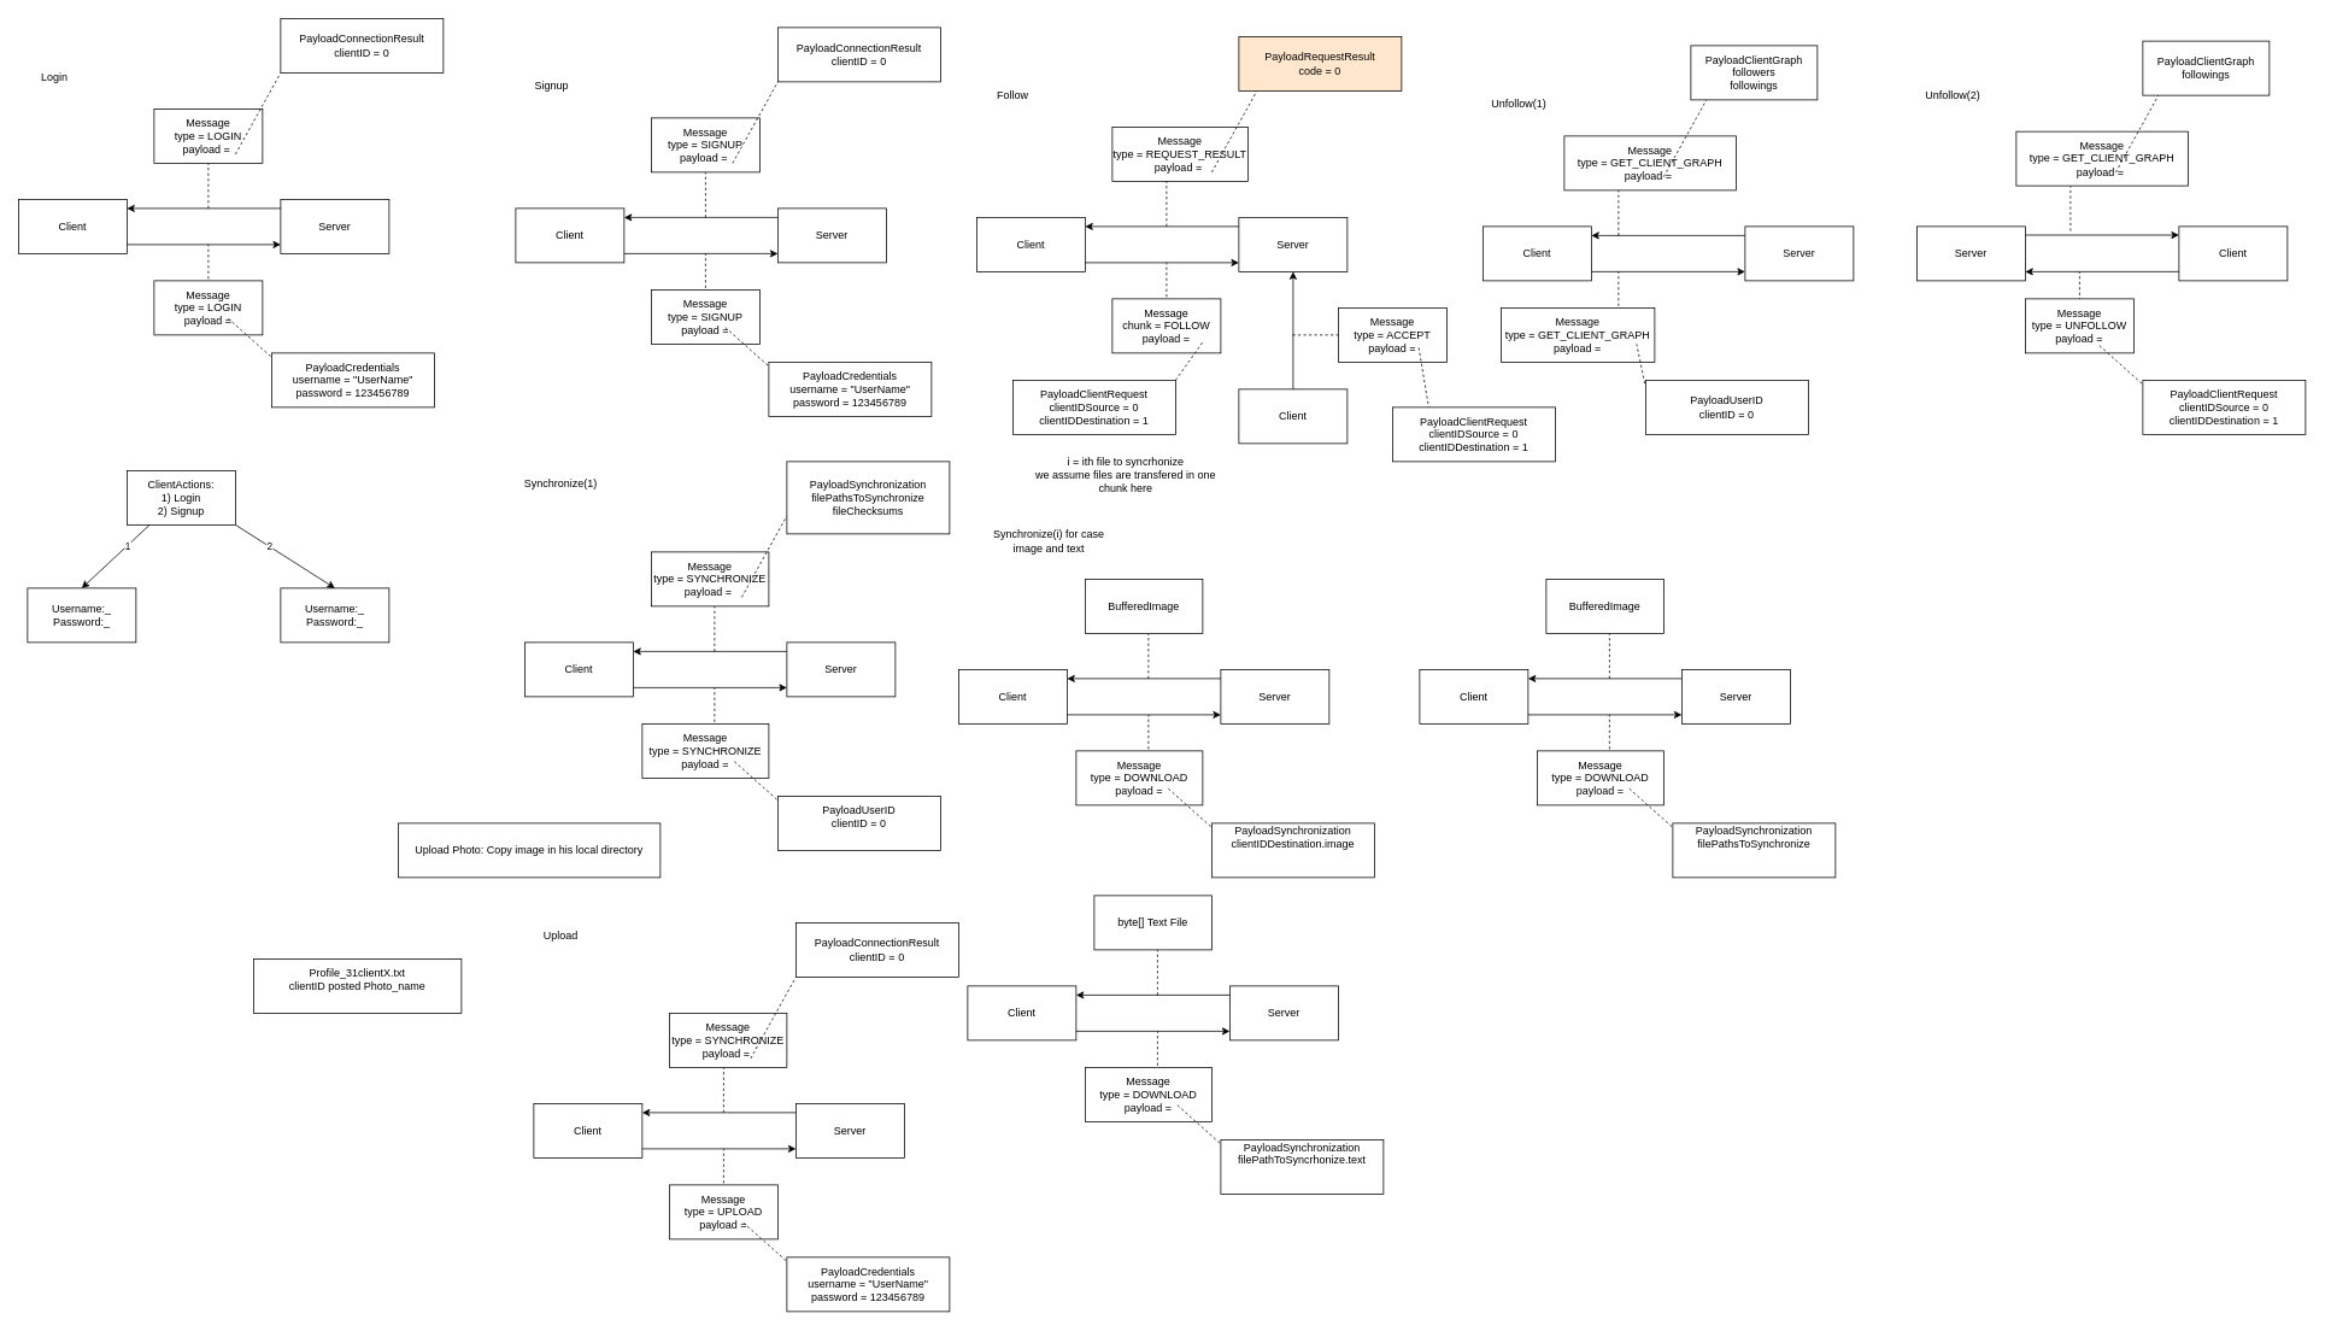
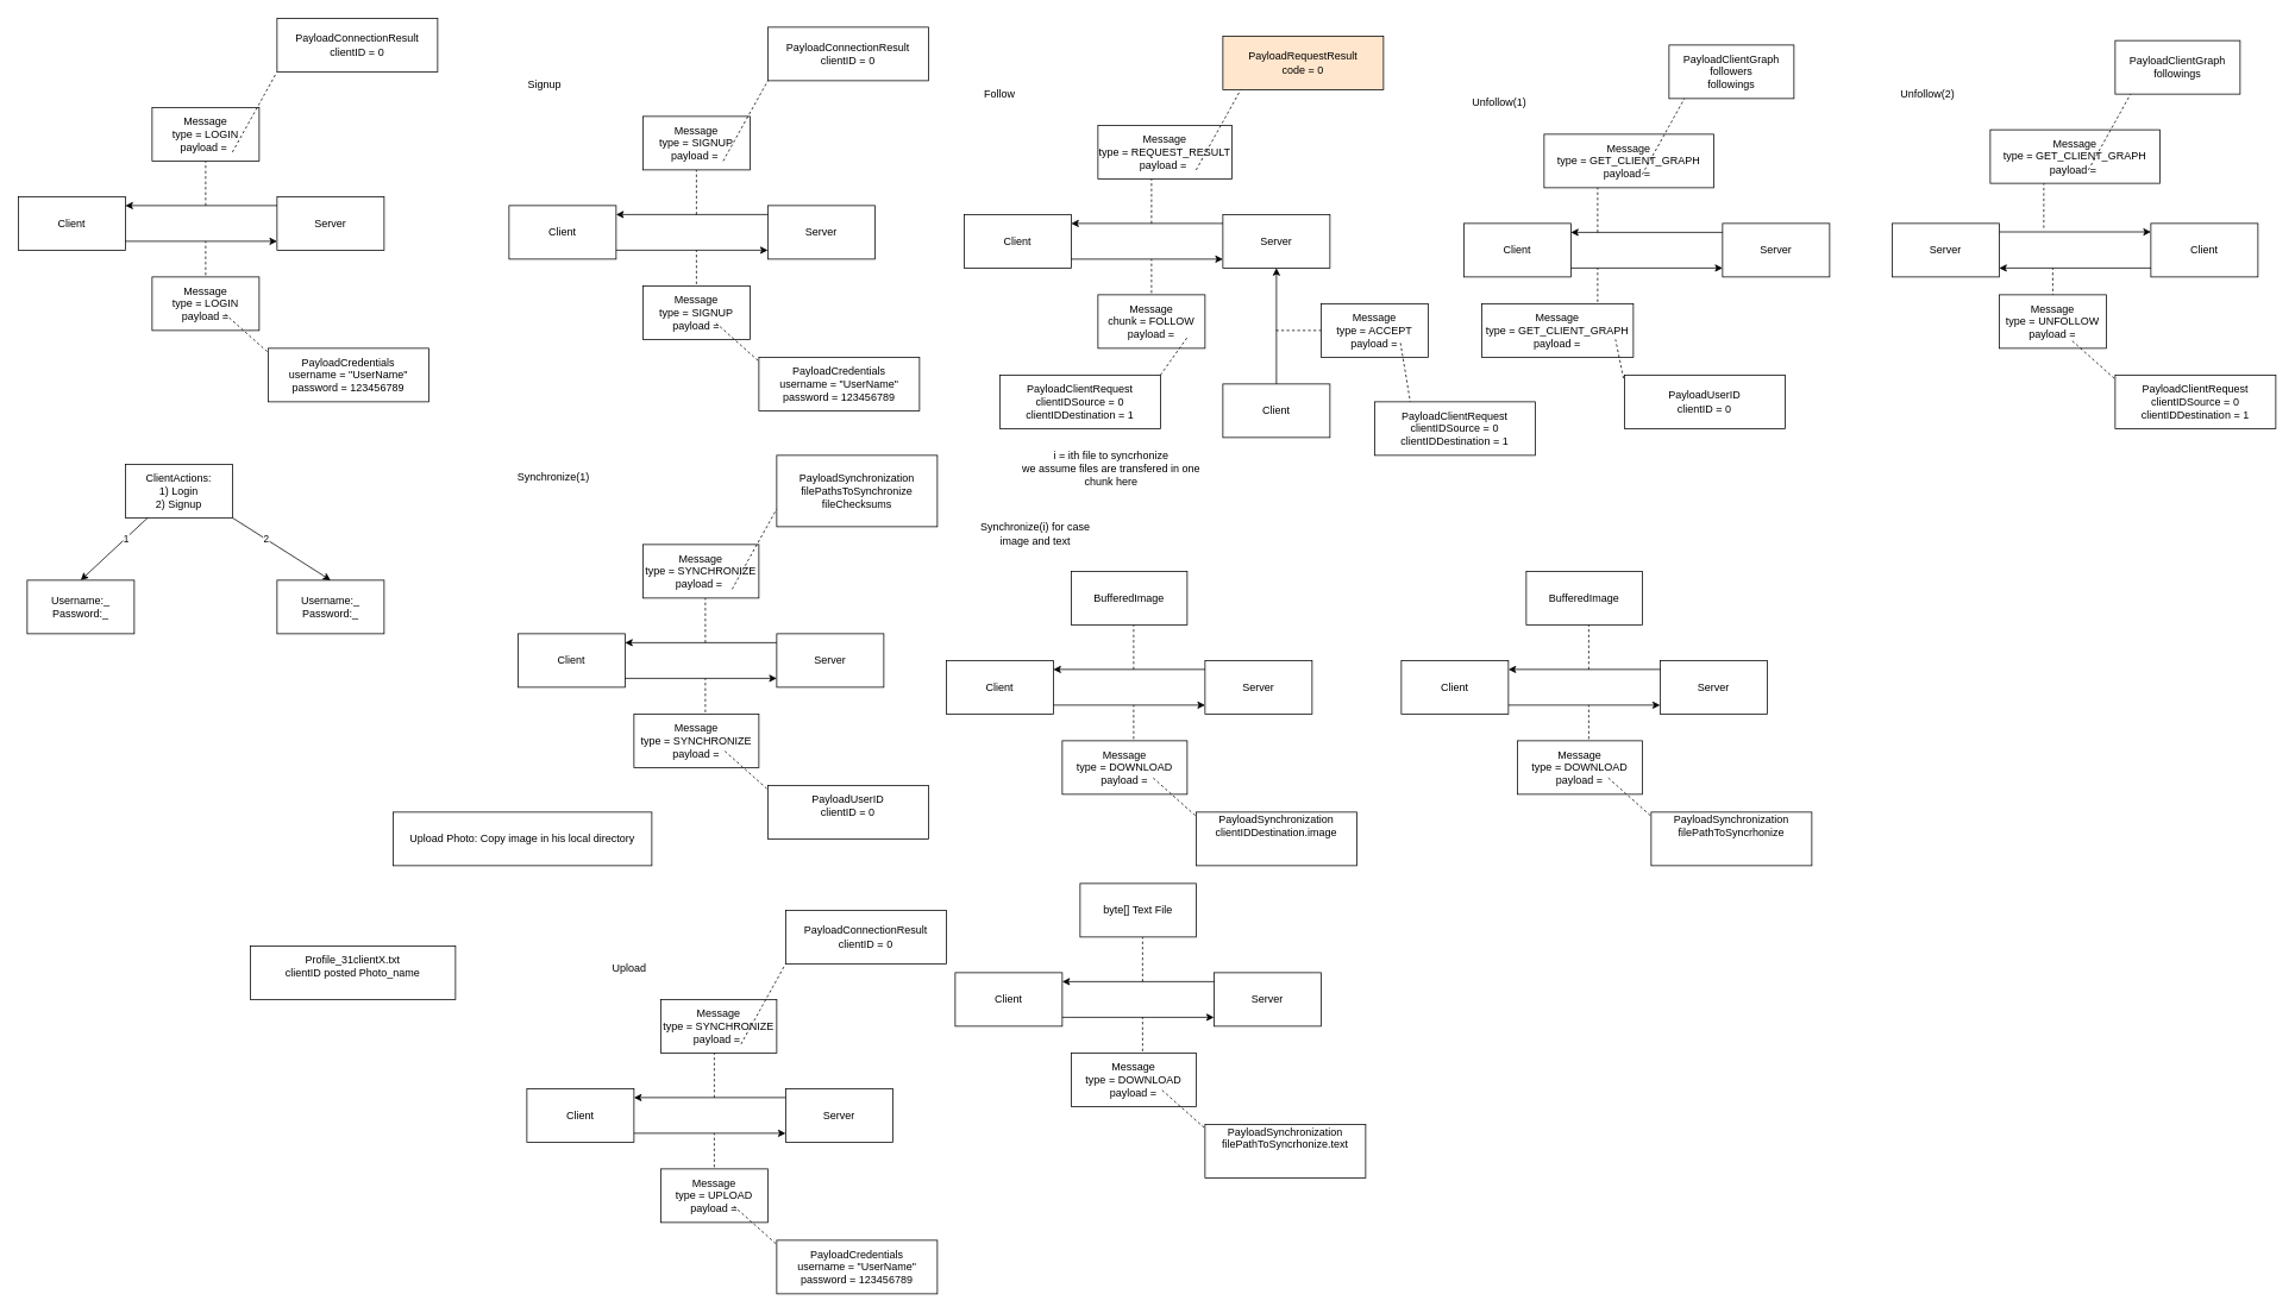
- <mxCell id="2" value="Login" style="text;html=1;align=center;verticalAlign=middle;whiteSpace=wrap;rounded=0;" parent="1" vertex="1"><mxGeometry x="30" y="70" width="60" height="30" as="geometry" /></mxCell>
- <mxCell id="138" value="PayloadSynchronization&lt;br&gt;&lt;div&gt;filePathsToSynchronize&lt;/div&gt;&lt;div&gt;&lt;br&gt;&lt;/div&gt;&lt;div&gt;&lt;br&gt;&lt;/div&gt;" style="rounded=0;whiteSpace=wrap;html=1;" parent="1" vertex="1"><mxGeometry x="1850" y="910" width="180" height="60" as="geometry" /></mxCell>
+ <mxCell id="138" value="PayloadSynchronization&lt;br&gt;&lt;div&gt;filePathToSyncrhonize&lt;/div&gt;&lt;div&gt;&lt;br&gt;&lt;/div&gt;&lt;div&gt;&lt;br&gt;&lt;/div&gt;" style="rounded=0;whiteSpace=wrap;html=1;" parent="1" vertex="1"><mxGeometry x="1850" y="910" width="180" height="60" as="geometry" /></mxCell>
- <mxCell id="48" value="Upload" style="text;html=1;align=center;verticalAlign=middle;whiteSpace=wrap;rounded=0;" parent="1" vertex="1"><mxGeometry x="580" y="1020" width="80" height="30" as="geometry" /></mxCell>
+ <mxCell id="48" value="Upload" style="text;html=1;align=center;verticalAlign=middle;whiteSpace=wrap;rounded=0;" parent="1" vertex="1"><mxGeometry x="665" y="1070" width="80" height="30" as="geometry" /></mxCell>
